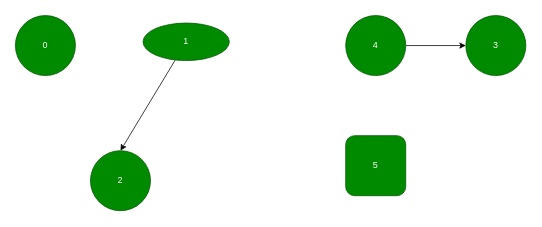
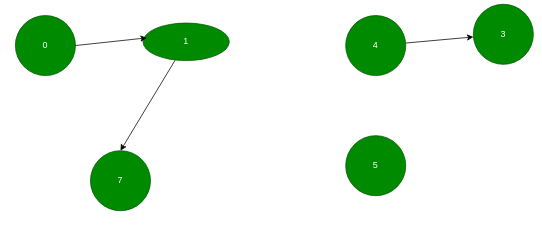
+ <mxCell id="6" style="rounded=0;orthogonalLoop=1;jettySize=auto;html=1;exitX=1;exitY=0.5;exitDx=0;exitDy=0;entryX=0.045;entryY=0.395;entryDx=0;entryDy=0;entryPerimeter=0;" edge="1" parent="1" source="2" target="4"><mxGeometry relative="1" as="geometry" /></mxCell>
- <mxCell id="10" value="3" style="ellipse;whiteSpace=wrap;html=1;aspect=fixed;fillColor=#008a00;strokeColor=#005700;fontColor=#ffffff;" vertex="1" parent="1"><mxGeometry x="620" y="20" width="80" height="80" as="geometry" /></mxCell>
+ <mxCell id="10" value="3" style="ellipse;whiteSpace=wrap;html=1;aspect=fixed;fillColor=#008a00;strokeColor=#005700;fontColor=#ffffff;" vertex="1" parent="1"><mxGeometry x="630" y="5" width="80" height="80" as="geometry" /></mxCell>
- <mxCell id="9" value="5" style="whiteSpace=wrap;html=1;aspect=fixed;fillColor=#008a00;strokeColor=#005700;fontColor=#ffffff;rounded=1;" vertex="1" parent="1"><mxGeometry x="460" y="180" width="80" height="80" as="geometry" /></mxCell>
+ <mxCell id="9" value="5" style="ellipse;whiteSpace=wrap;html=1;aspect=fixed;fillColor=#008a00;strokeColor=#005700;fontColor=#ffffff;" vertex="1" parent="1"><mxGeometry x="460" y="180" width="80" height="80" as="geometry" /></mxCell>
- <mxCell id="5" value="2" style="ellipse;whiteSpace=wrap;html=1;aspect=fixed;fillColor=#008a00;strokeColor=#005700;fontColor=#ffffff;" vertex="1" parent="1"><mxGeometry x="120" y="200" width="80" height="80" as="geometry" /></mxCell>
+ <mxCell id="5" value="7" style="ellipse;whiteSpace=wrap;html=1;aspect=fixed;fillColor=#008a00;strokeColor=#005700;fontColor=#ffffff;" vertex="1" parent="1"><mxGeometry x="120" y="200" width="80" height="80" as="geometry" /></mxCell>
